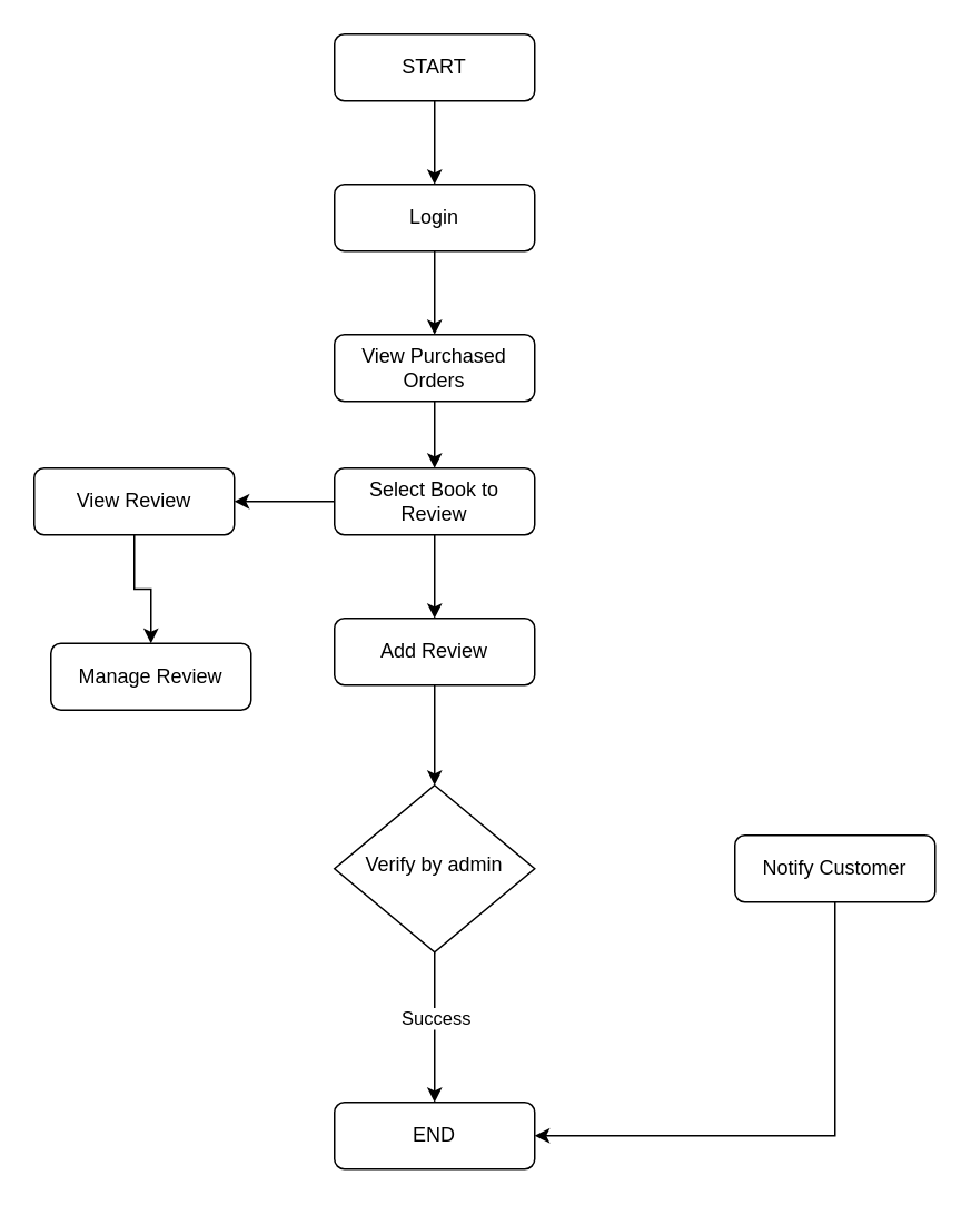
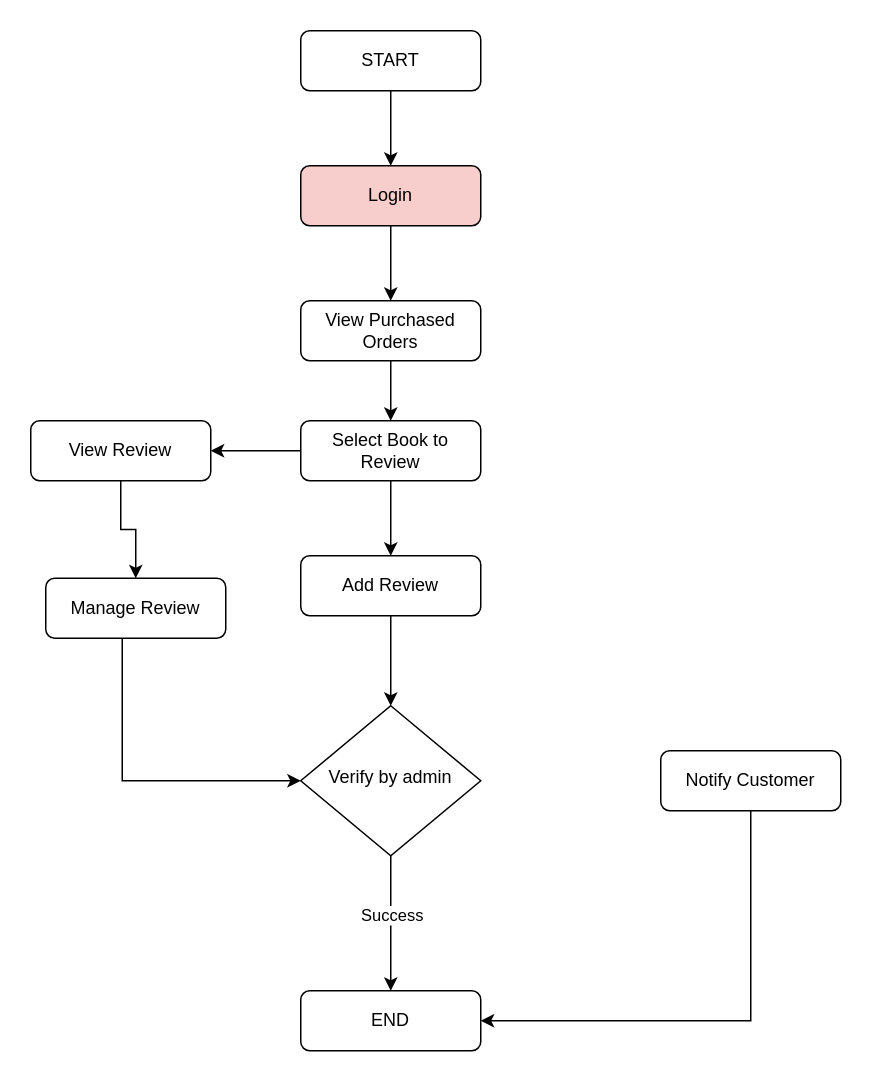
- <mxCell id="3" value="Login" style="rounded=1;whiteSpace=wrap;html=1;fontSize=12;glass=0;strokeWidth=1;shadow=0;" parent="1" vertex="1"><mxGeometry x="200" y="110" width="120" height="40" as="geometry" /></mxCell>
+ <mxCell id="3" value="Login" style="rounded=1;whiteSpace=wrap;html=1;fontSize=12;glass=0;strokeWidth=1;shadow=0;fillColor=#f8cecc;" parent="1" vertex="1"><mxGeometry x="200" y="110" width="120" height="40" as="geometry" /></mxCell>
+ <mxCell id="21" style="edgeStyle=orthogonalEdgeStyle;rounded=0;orthogonalLoop=1;jettySize=auto;html=1;entryX=0;entryY=0.5;entryDx=0;entryDy=0;exitX=0.5;exitY=1;exitDx=0;exitDy=0;" parent="1" source="22" target="18" edge="1"><mxGeometry relative="1" as="geometry"><Array as="points"><mxPoint x="81" y="410" /><mxPoint x="81" y="520" /></Array></mxGeometry></mxCell>
